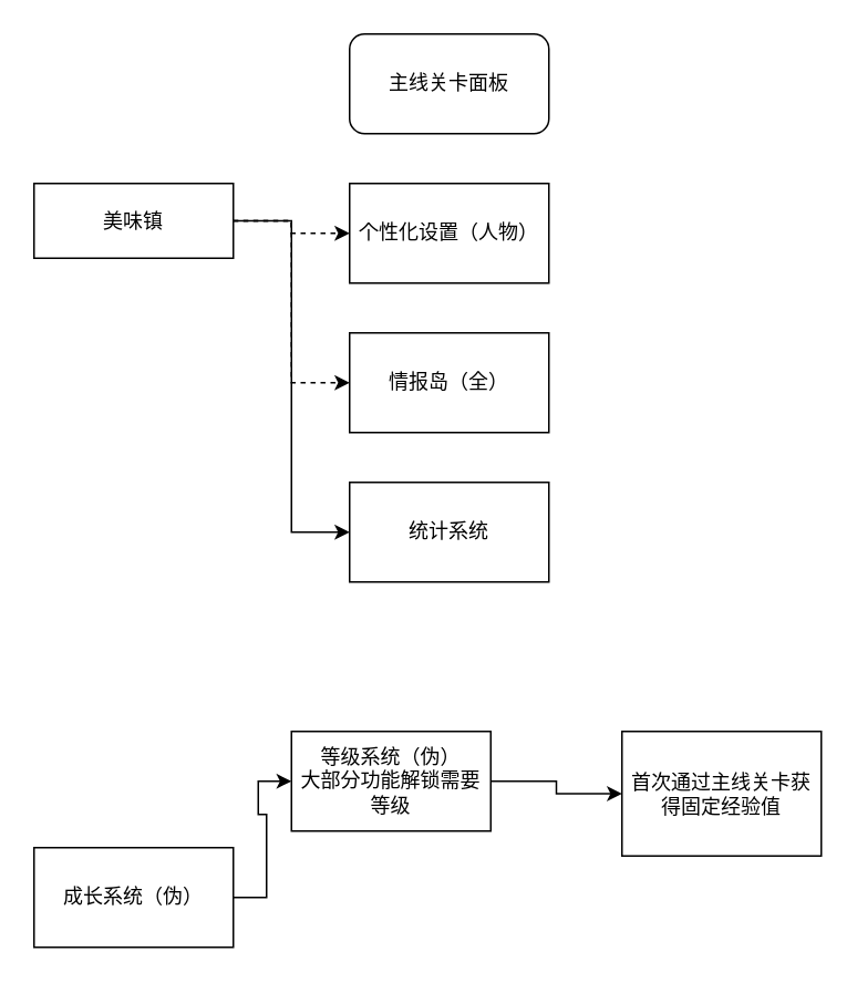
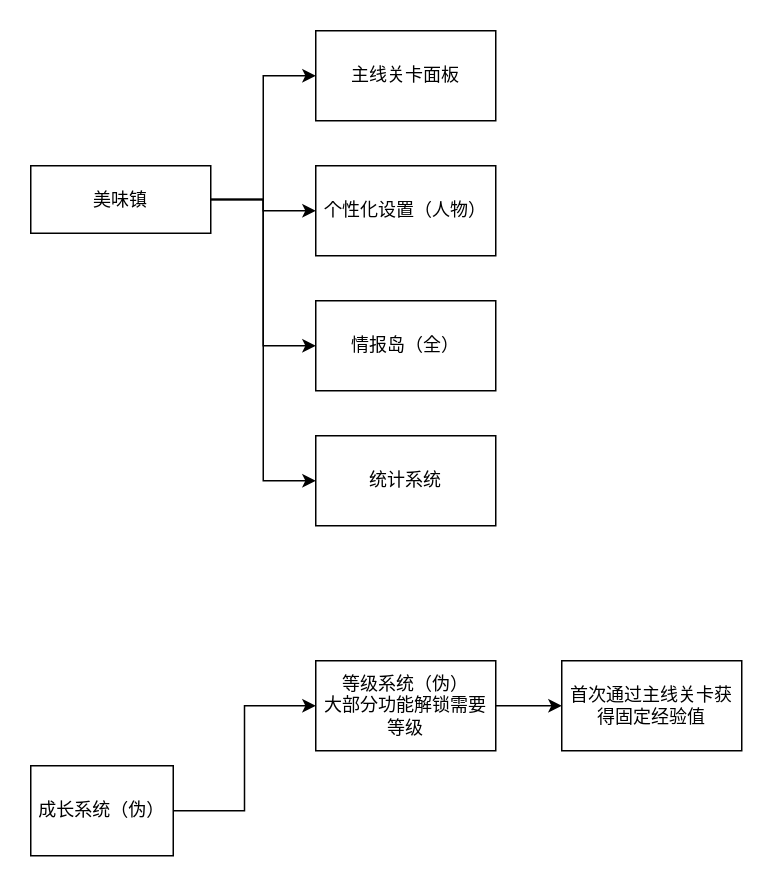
- <mxCell id="7" value="主线关卡面板" style="whiteSpace=wrap;html=1;rounded=1;" vertex="1" parent="1"><mxGeometry x="210" y="20" width="120" height="60" as="geometry" /></mxCell>
+ <mxCell id="7" value="主线关卡面板" style="rounded=0;whiteSpace=wrap;html=1;" vertex="1" parent="1"><mxGeometry x="210" y="20" width="120" height="60" as="geometry" /></mxCell>
+ <mxCell id="2" style="edgeStyle=orthogonalEdgeStyle;rounded=0;orthogonalLoop=1;jettySize=auto;html=1;entryX=0;entryY=0.5;entryDx=0;entryDy=0;" edge="1" parent="1" source="6" target="7"><mxGeometry relative="1" as="geometry" /></mxCell>
- <mxCell id="3" style="edgeStyle=orthogonalEdgeStyle;rounded=0;orthogonalLoop=1;jettySize=auto;html=1;dashed=1;" edge="1" parent="1" source="6" target="8"><mxGeometry relative="1" as="geometry" /></mxCell>
+ <mxCell id="3" style="edgeStyle=orthogonalEdgeStyle;rounded=0;orthogonalLoop=1;jettySize=auto;html=1;" edge="1" parent="1" source="6" target="8"><mxGeometry relative="1" as="geometry" /></mxCell>
- <mxCell id="4" style="edgeStyle=orthogonalEdgeStyle;rounded=0;orthogonalLoop=1;jettySize=auto;html=1;entryX=0;entryY=0.5;entryDx=0;entryDy=0;dashed=1;" edge="1" parent="1" source="6" target="9"><mxGeometry relative="1" as="geometry" /></mxCell>
+ <mxCell id="4" style="edgeStyle=orthogonalEdgeStyle;rounded=0;orthogonalLoop=1;jettySize=auto;html=1;entryX=0;entryY=0.5;entryDx=0;entryDy=0;" edge="1" parent="1" source="6" target="9"><mxGeometry relative="1" as="geometry" /></mxCell>
- <mxCell id="14" value="等级系统（伪）&lt;br&gt;大部分功能解锁需要等级" style="rounded=0;whiteSpace=wrap;html=1;" vertex="1" parent="1"><mxGeometry x="175" y="440" width="120" height="60" as="geometry" /></mxCell>
+ <mxCell id="14" value="等级系统（伪）&lt;br&gt;大部分功能解锁需要等级" style="rounded=0;whiteSpace=wrap;html=1;" vertex="1" parent="1"><mxGeometry x="210" y="440" width="120" height="60" as="geometry" /></mxCell>
- <mxCell id="15" value="首次通过主线关卡获得固定经验值" style="rounded=0;whiteSpace=wrap;html=1;" vertex="1" parent="1"><mxGeometry x="374" y="440" width="120" height="75" as="geometry" /></mxCell>
+ <mxCell id="15" value="首次通过主线关卡获得固定经验值" style="rounded=0;whiteSpace=wrap;html=1;" vertex="1" parent="1"><mxGeometry x="374" y="440" width="120" height="60" as="geometry" /></mxCell>
- <mxCell id="12" value="成长系统（伪）" style="rounded=0;whiteSpace=wrap;html=1;" vertex="1" parent="1"><mxGeometry x="20" y="510" width="120" height="60" as="geometry" /></mxCell>
+ <mxCell id="12" value="成长系统（伪）" style="rounded=0;whiteSpace=wrap;html=1;" vertex="1" parent="1"><mxGeometry x="20" y="510" width="95" height="60" as="geometry" /></mxCell>
